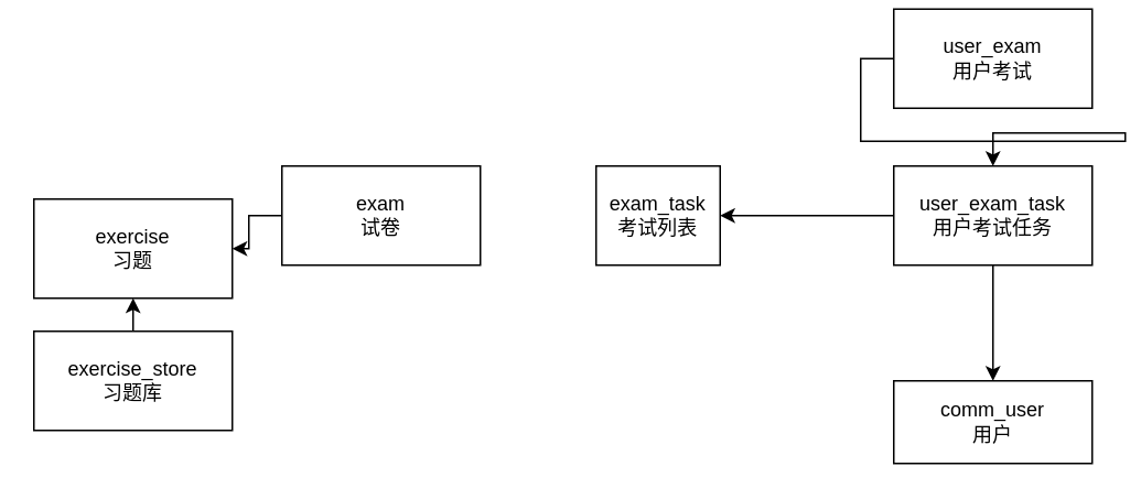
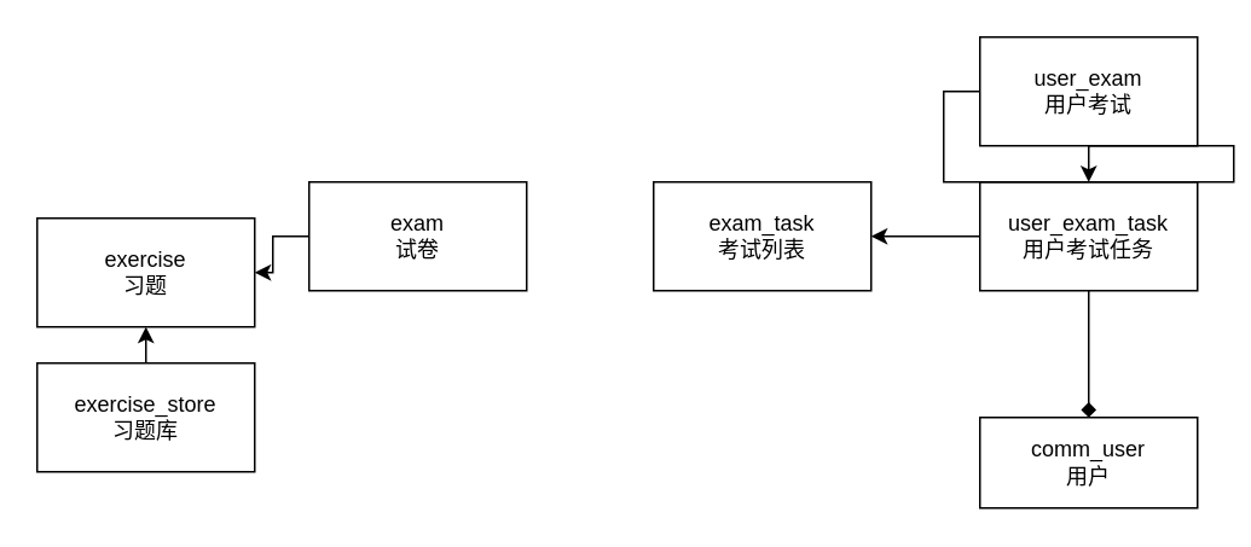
- <mxCell id="11" value="user_exam&lt;br&gt;用户考试" style="rounded=0;whiteSpace=wrap;html=1;" vertex="1" parent="1"><mxGeometry x="540" y="5" width="120" height="60" as="geometry" /></mxCell>
+ <mxCell id="11" value="user_exam&lt;br&gt;用户考试" style="rounded=0;whiteSpace=wrap;html=1;" vertex="1" parent="1"><mxGeometry x="540" y="20" width="120" height="60" as="geometry" /></mxCell>
- <mxCell id="2" value="exam_task&lt;br&gt;考试列表" style="rounded=0;whiteSpace=wrap;html=1;" vertex="1" parent="1"><mxGeometry x="360" y="100" width="75" height="60" as="geometry" /></mxCell>
+ <mxCell id="2" value="exam_task&lt;br&gt;考试列表" style="rounded=0;whiteSpace=wrap;html=1;" vertex="1" parent="1"><mxGeometry x="360" y="100" width="120" height="60" as="geometry" /></mxCell>
- <mxCell id="4" style="edgeStyle=orthogonalEdgeStyle;rounded=0;orthogonalLoop=1;jettySize=auto;html=1;entryX=0.5;entryY=0;entryDx=0;entryDy=0;" edge="1" parent="1" source="6" target="3"><mxGeometry relative="1" as="geometry"><Array as="points"><mxPoint x="600" y="190" /><mxPoint x="600" y="190" /></Array></mxGeometry></mxCell>
+ <mxCell id="4" style="edgeStyle=orthogonalEdgeStyle;rounded=0;orthogonalLoop=1;jettySize=auto;html=1;entryX=0.5;entryY=0;entryDx=0;entryDy=0;endArrow=diamond;" edge="1" parent="1" source="6" target="3"><mxGeometry relative="1" as="geometry"><Array as="points"><mxPoint x="600" y="190" /><mxPoint x="600" y="190" /></Array></mxGeometry></mxCell>
